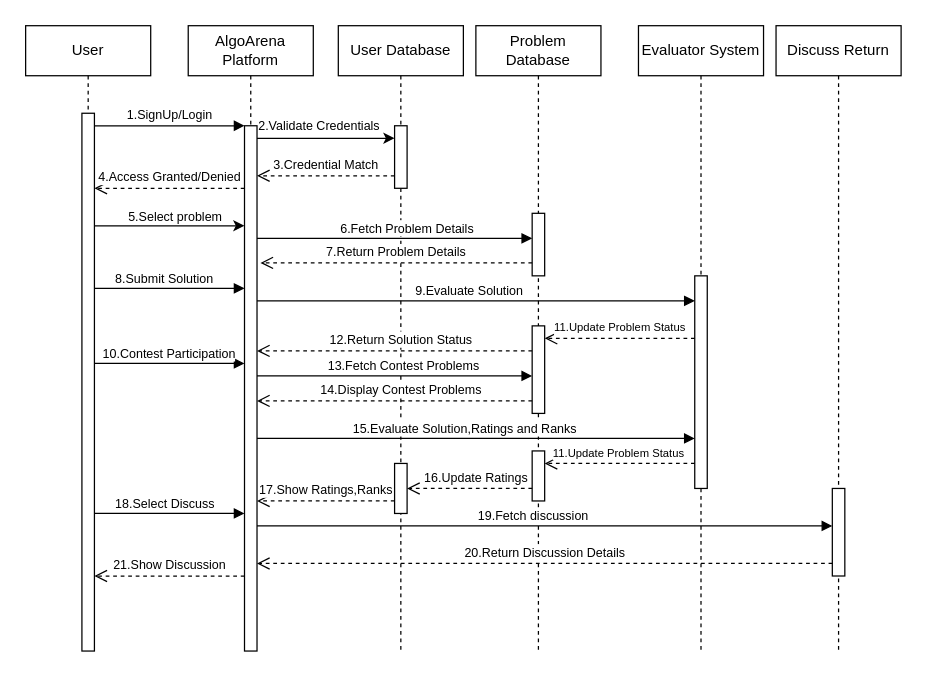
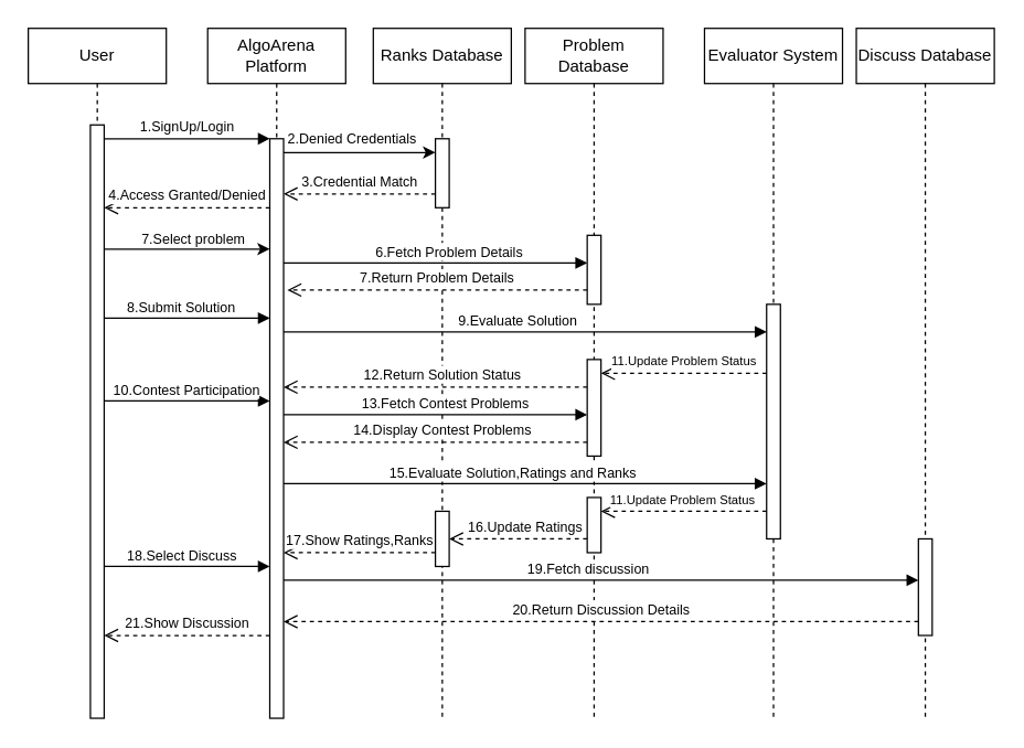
- <mxCell id="7" value="User Database" style="shape=umlLifeline;perimeter=lifelinePerimeter;whiteSpace=wrap;html=1;container=0;dropTarget=0;collapsible=0;recursiveResize=0;outlineConnect=0;portConstraint=eastwest;newEdgeStyle={&quot;edgeStyle&quot;:&quot;elbowEdgeStyle&quot;,&quot;elbow&quot;:&quot;vertical&quot;,&quot;curved&quot;:0,&quot;rounded&quot;:0};" vertex="1" parent="1"><mxGeometry x="270" y="20" width="100" height="500" as="geometry" /></mxCell>
+ <mxCell id="7" value="Ranks Database" style="shape=umlLifeline;perimeter=lifelinePerimeter;whiteSpace=wrap;html=1;container=0;dropTarget=0;collapsible=0;recursiveResize=0;outlineConnect=0;portConstraint=eastwest;newEdgeStyle={&quot;edgeStyle&quot;:&quot;elbowEdgeStyle&quot;,&quot;elbow&quot;:&quot;vertical&quot;,&quot;curved&quot;:0,&quot;rounded&quot;:0};" vertex="1" parent="1"><mxGeometry x="270" y="20" width="100" height="500" as="geometry" /></mxCell>
- <mxCell id="34" value="Discuss Return" style="shape=umlLifeline;perimeter=lifelinePerimeter;whiteSpace=wrap;html=1;container=0;dropTarget=0;collapsible=0;recursiveResize=0;outlineConnect=0;portConstraint=eastwest;newEdgeStyle={&quot;edgeStyle&quot;:&quot;elbowEdgeStyle&quot;,&quot;elbow&quot;:&quot;vertical&quot;,&quot;curved&quot;:0,&quot;rounded&quot;:0};" vertex="1" parent="1"><mxGeometry x="620" y="20" width="100" height="500" as="geometry" /></mxCell>
+ <mxCell id="34" value="Discuss Database" style="shape=umlLifeline;perimeter=lifelinePerimeter;whiteSpace=wrap;html=1;container=0;dropTarget=0;collapsible=0;recursiveResize=0;outlineConnect=0;portConstraint=eastwest;newEdgeStyle={&quot;edgeStyle&quot;:&quot;elbowEdgeStyle&quot;,&quot;elbow&quot;:&quot;vertical&quot;,&quot;curved&quot;:0,&quot;rounded&quot;:0};" vertex="1" parent="1"><mxGeometry x="620" y="20" width="100" height="500" as="geometry" /></mxCell>
- <mxCell id="15" value="&lt;font style=&quot;font-size: 10px;&quot;&gt;2.Validate Credentials&lt;/font&gt;" style="text;html=1;align=center;verticalAlign=middle;whiteSpace=wrap;rounded=0;" vertex="1" parent="1"><mxGeometry x="200" y="90" width="110" height="20" as="geometry" /></mxCell>
+ <mxCell id="15" value="&lt;font style=&quot;font-size: 10px;&quot;&gt;2.Denied Credentials&lt;/font&gt;" style="text;html=1;align=center;verticalAlign=middle;whiteSpace=wrap;rounded=0;" vertex="1" parent="1"><mxGeometry x="200" y="90" width="110" height="20" as="geometry" /></mxCell>
- <mxCell id="18" value="&lt;span style=&quot;font-size: 10px;&quot;&gt;5.Select problem&lt;/span&gt;" style="text;html=1;align=center;verticalAlign=middle;whiteSpace=wrap;rounded=0;" vertex="1" parent="1"><mxGeometry x="100" y="167.5" width="80" height="10" as="geometry" /></mxCell>
+ <mxCell id="18" value="&lt;span style=&quot;font-size: 10px;&quot;&gt;7.Select problem&lt;/span&gt;" style="text;html=1;align=center;verticalAlign=middle;whiteSpace=wrap;rounded=0;" vertex="1" parent="1"><mxGeometry x="100" y="167.5" width="80" height="10" as="geometry" /></mxCell>
